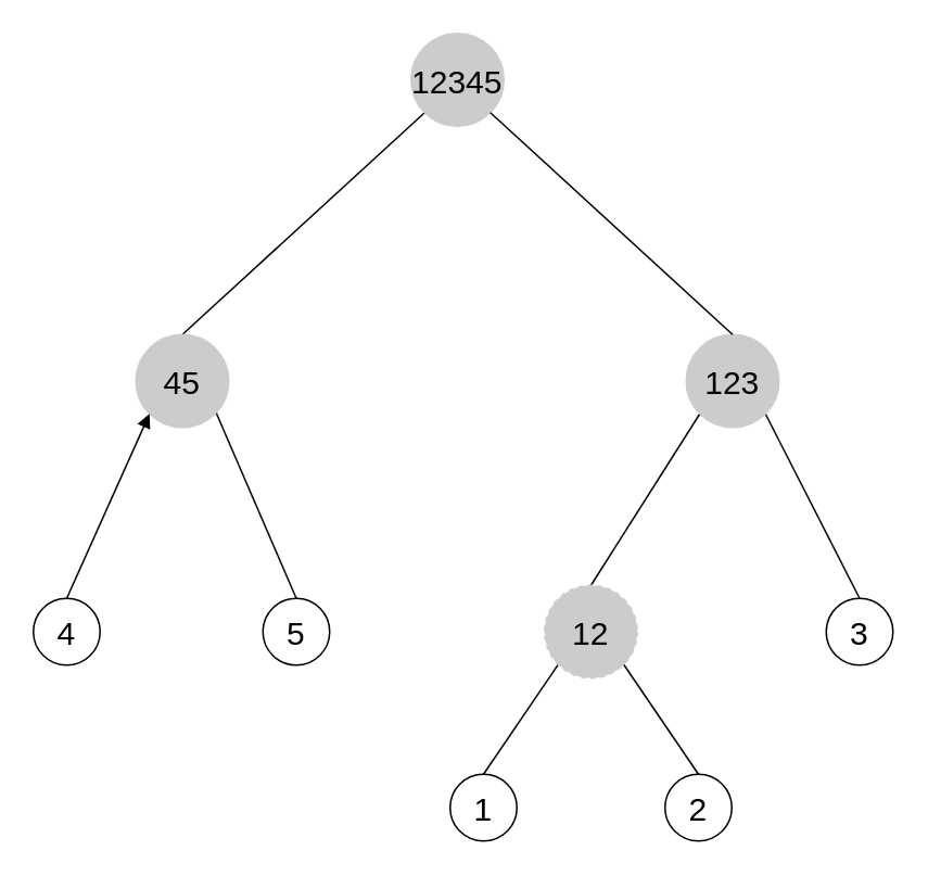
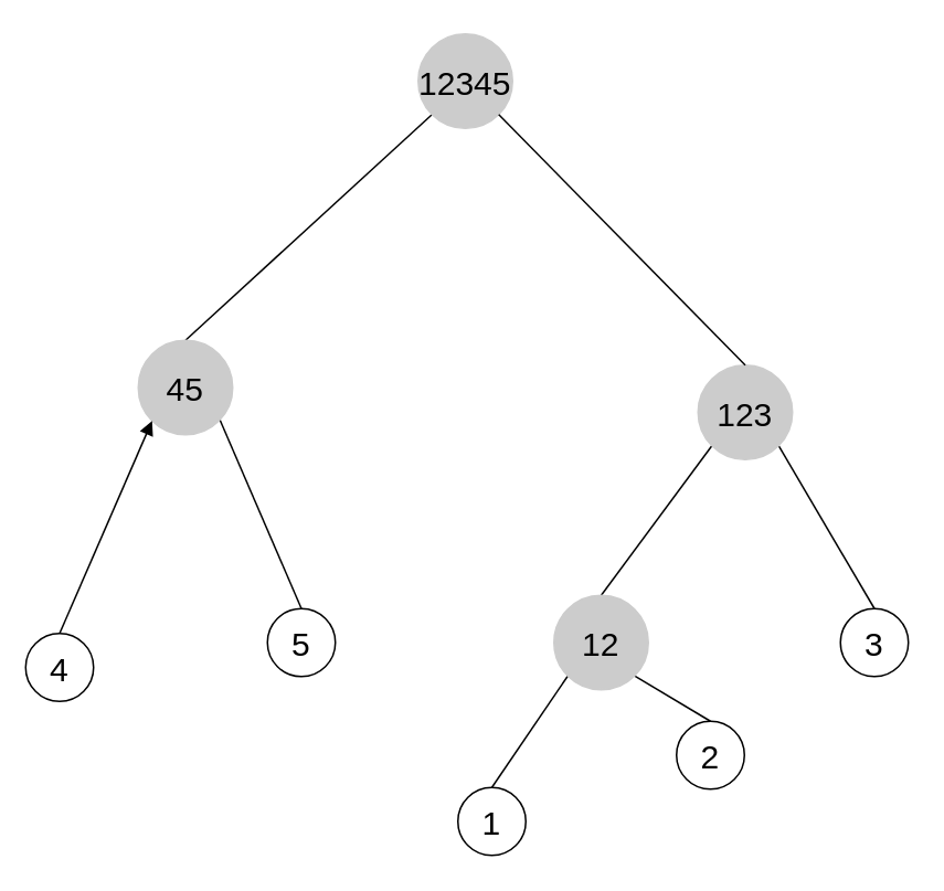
- <mxCell id="15" value="&lt;font style=&quot;font-size: 20px;&quot;&gt;&lt;span&gt;123&lt;/span&gt;&lt;/font&gt;" style="ellipse;whiteSpace=wrap;html=1;aspect=fixed;fillColor=#cccccc;strokeColor=#CCCCCC;fontStyle=0" parent="1" vertex="1"><mxGeometry x="421" y="205" width="57" height="57" as="geometry" /></mxCell>
+ <mxCell id="15" value="&lt;font style=&quot;font-size: 20px;&quot;&gt;&lt;span&gt;123&lt;/span&gt;&lt;/font&gt;" style="ellipse;whiteSpace=wrap;html=1;aspect=fixed;fillColor=#cccccc;strokeColor=#CCCCCC;fontStyle=0" parent="1" vertex="1"><mxGeometry x="421" y="220" width="57" height="57" as="geometry" /></mxCell>
- <mxCell id="11" value="&lt;span style=&quot;font-size: 20px;&quot;&gt;&lt;span&gt;4&lt;/span&gt;&lt;/span&gt;" style="ellipse;whiteSpace=wrap;html=1;aspect=fixed;fontStyle=0" parent="1" vertex="1"><mxGeometry x="20" y="367" width="41" height="41" as="geometry" /></mxCell>
+ <mxCell id="11" value="&lt;span style=&quot;font-size: 20px;&quot;&gt;&lt;span&gt;4&lt;/span&gt;&lt;/span&gt;" style="ellipse;whiteSpace=wrap;html=1;aspect=fixed;fontStyle=0" parent="1" vertex="1"><mxGeometry x="15" y="382" width="41" height="41" as="geometry" /></mxCell>
- <mxCell id="16" value="&lt;font style=&quot;font-size: 20px;&quot;&gt;&lt;span&gt;12&lt;/span&gt;&lt;/font&gt;" style="ellipse;whiteSpace=wrap;html=1;aspect=fixed;fillColor=#cccccc;strokeColor=#CCCCCC;fontStyle=0;dashed=1;" parent="1" vertex="1"><mxGeometry x="334" y="359" width="57" height="57" as="geometry" /></mxCell>
+ <mxCell id="16" value="&lt;font style=&quot;font-size: 20px;&quot;&gt;&lt;span&gt;12&lt;/span&gt;&lt;/font&gt;" style="ellipse;whiteSpace=wrap;html=1;aspect=fixed;fillColor=#cccccc;strokeColor=#CCCCCC;fontStyle=0" parent="1" vertex="1"><mxGeometry x="334" y="359" width="57" height="57" as="geometry" /></mxCell>
- <mxCell id="9" value="&lt;span style=&quot;font-size: 20px;&quot;&gt;2&lt;/span&gt;" style="ellipse;whiteSpace=wrap;html=1;aspect=fixed;fontStyle=0" parent="1" vertex="1"><mxGeometry x="408" y="475" width="41" height="41" as="geometry" /></mxCell>
+ <mxCell id="9" value="&lt;span style=&quot;font-size: 20px;&quot;&gt;2&lt;/span&gt;" style="ellipse;whiteSpace=wrap;html=1;aspect=fixed;fontStyle=0" parent="1" vertex="1"><mxGeometry x="408" y="435" width="41" height="41" as="geometry" /></mxCell>
